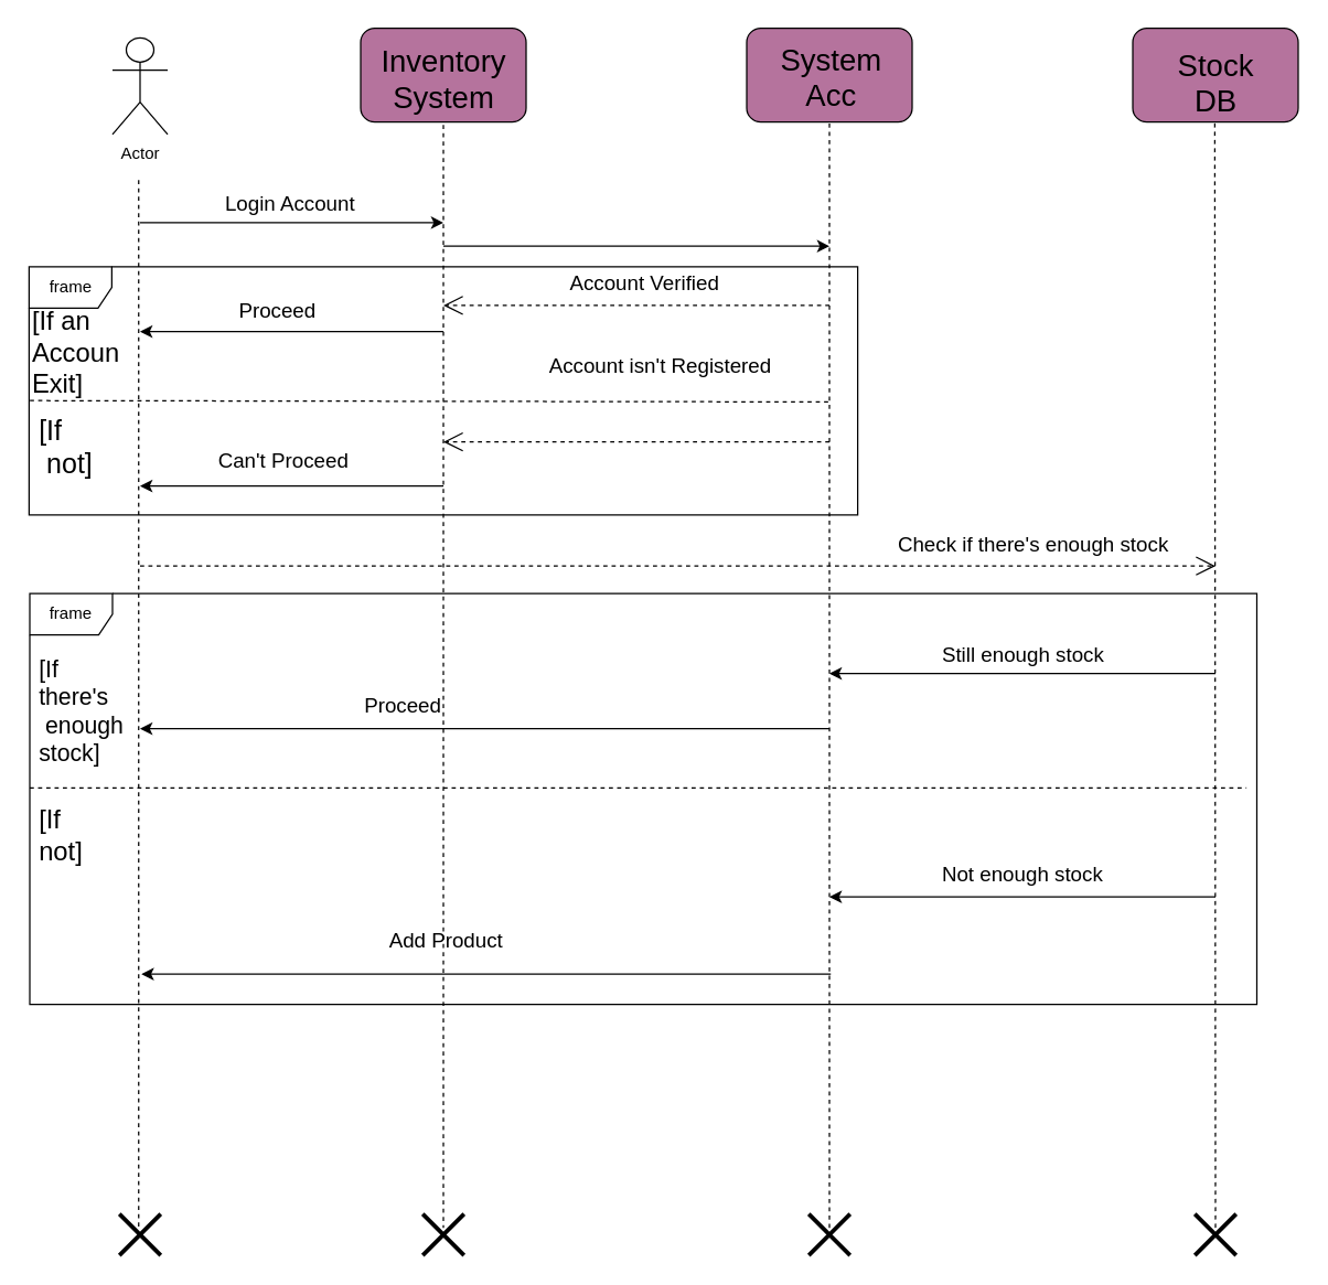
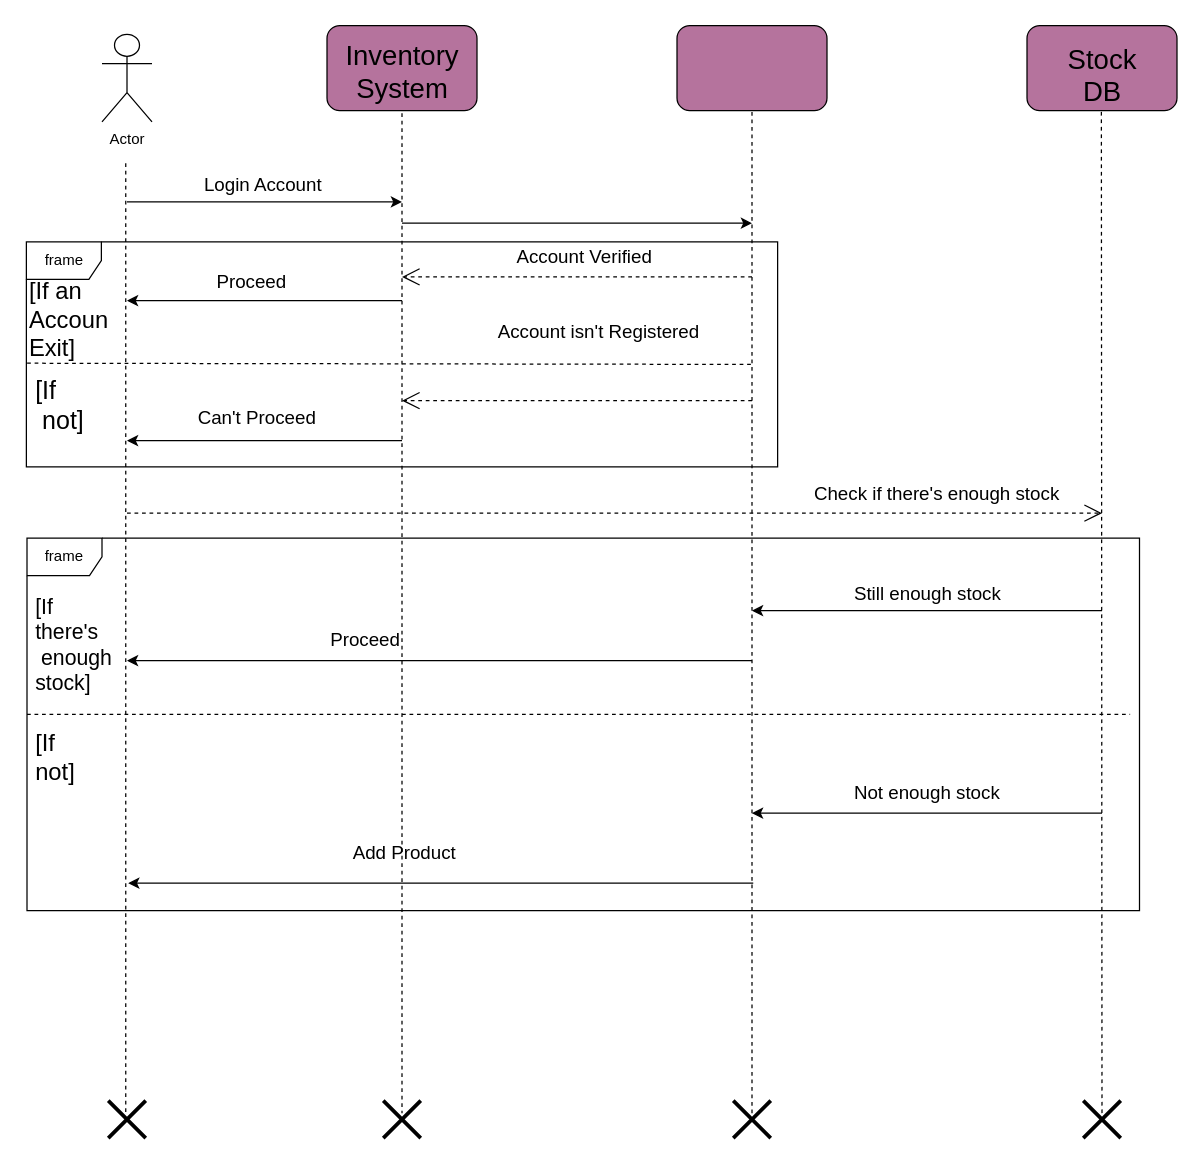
- <mxCell id="7" value="&lt;font style=&quot;font-size: 22px&quot;&gt;System&lt;br&gt;Acc&lt;/font&gt;" style="text;html=1;resizable=0;points=[];autosize=1;align=center;verticalAlign=top;spacingTop=-4;" parent="1" vertex="1"><mxGeometry x="557" y="28" width="90" height="40" as="geometry" /></mxCell>
